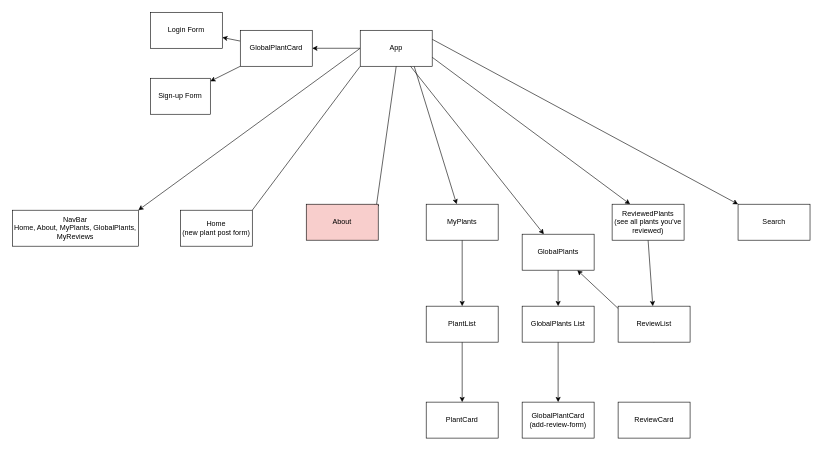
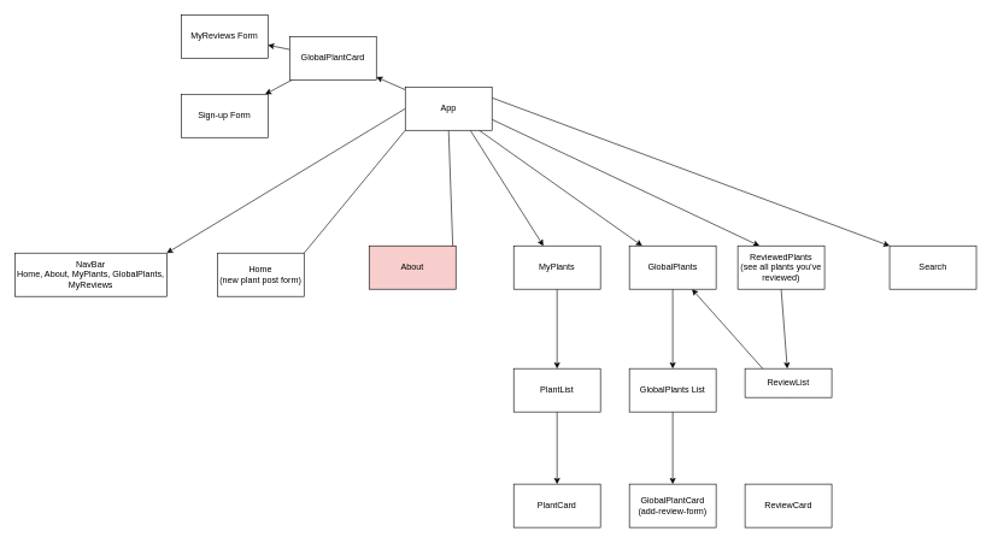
- <mxCell id="33" value="Login Form" style="rounded=0;whiteSpace=wrap;html=1;" vertex="1" parent="1"><mxGeometry x="250" y="20" width="120" height="60" as="geometry" /></mxCell>
+ <mxCell id="33" value="MyReviews Form" style="rounded=0;whiteSpace=wrap;html=1;" vertex="1" parent="1"><mxGeometry x="250" y="20" width="120" height="60" as="geometry" /></mxCell>
- <mxCell id="10" value="App" style="rounded=0;whiteSpace=wrap;html=1;" parent="1" vertex="1"><mxGeometry x="600" y="50" width="120" height="60" as="geometry" /></mxCell>
+ <mxCell id="10" value="App" style="rounded=0;whiteSpace=wrap;html=1;" parent="1" vertex="1"><mxGeometry x="560" y="120" width="120" height="60" as="geometry" /></mxCell>
- <mxCell id="34" value="Sign-up Form" style="rounded=0;whiteSpace=wrap;html=1;" vertex="1" parent="1"><mxGeometry x="250" y="130" width="100" height="60" as="geometry" /></mxCell>
+ <mxCell id="34" value="Sign-up Form" style="rounded=0;whiteSpace=wrap;html=1;" vertex="1" parent="1"><mxGeometry x="250" y="130" width="120" height="60" as="geometry" /></mxCell>
- <mxCell id="26" value="GlobalPlants" style="rounded=0;whiteSpace=wrap;html=1;" parent="1" vertex="1"><mxGeometry x="870" y="390" width="120" height="60" as="geometry" /></mxCell>
+ <mxCell id="26" value="GlobalPlants" style="rounded=0;whiteSpace=wrap;html=1;" parent="1" vertex="1"><mxGeometry x="870" y="340" width="120" height="60" as="geometry" /></mxCell>
- <mxCell id="21" value="ReviewList" style="rounded=0;whiteSpace=wrap;html=1;" parent="1" vertex="1"><mxGeometry x="1030" y="510" width="120" height="60" as="geometry" /></mxCell>
+ <mxCell id="21" value="ReviewList" style="rounded=0;whiteSpace=wrap;html=1;" parent="1" vertex="1"><mxGeometry x="1030" y="510" width="120" height="40" as="geometry" /></mxCell>
